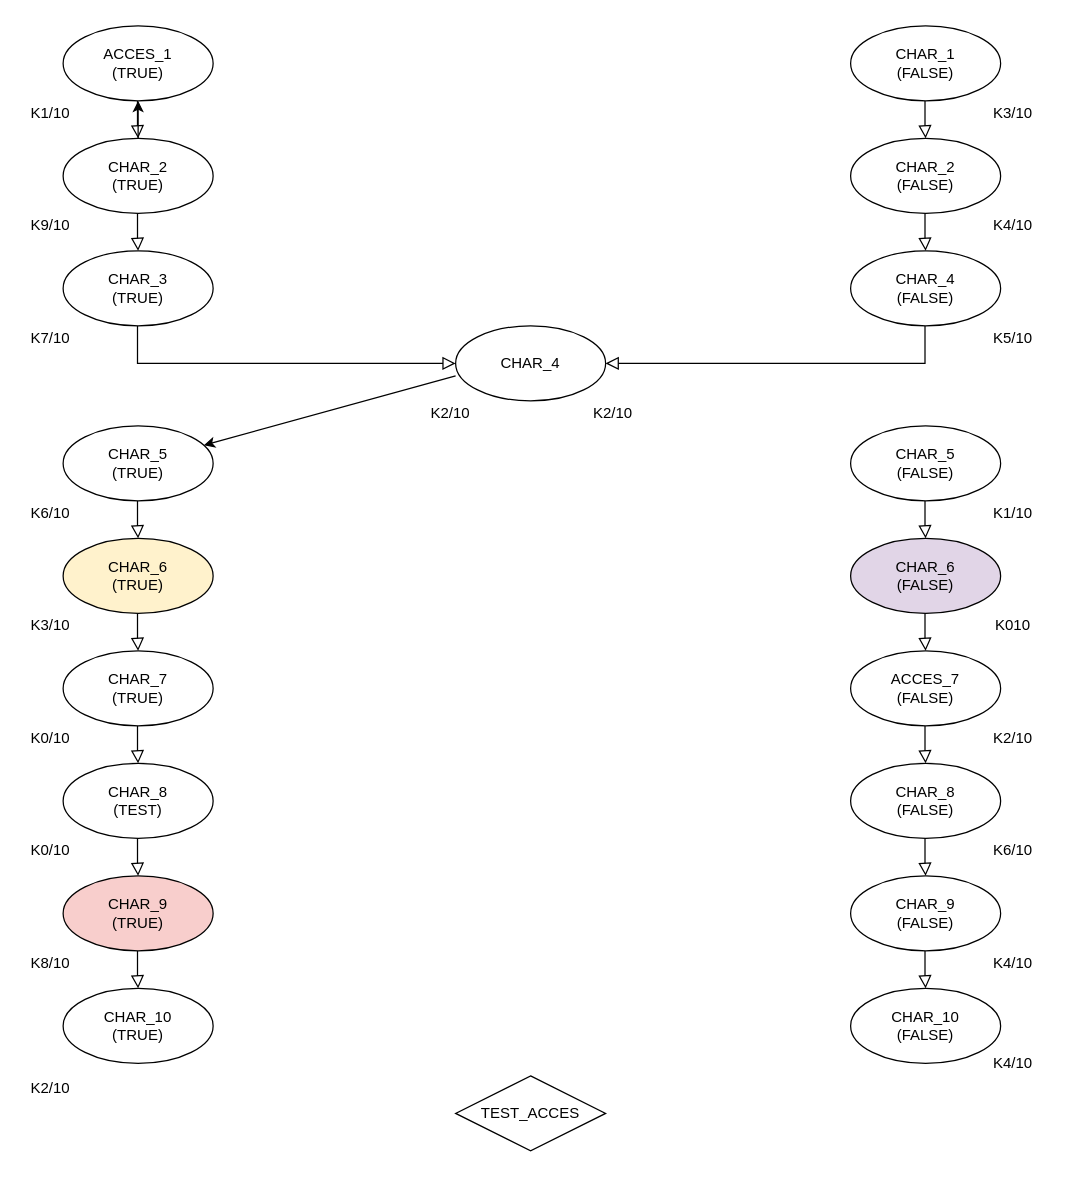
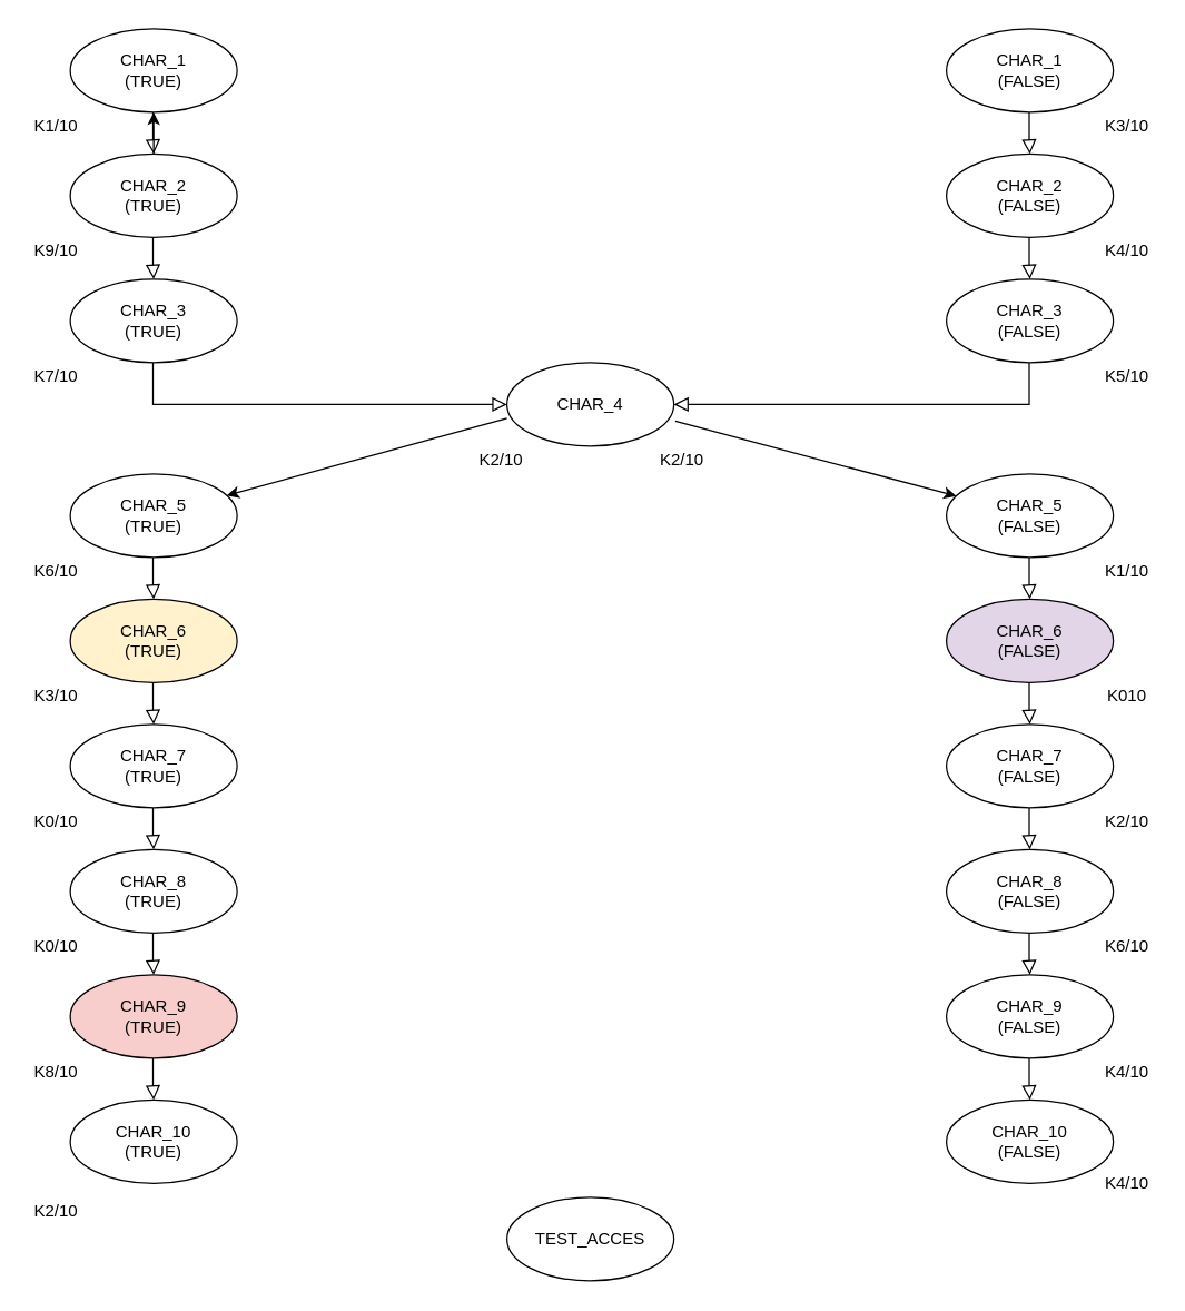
- <mxCell id="2" value="&lt;div&gt;ACCES_1&lt;/div&gt;&lt;div&gt;(TRUE)&lt;/div&gt;" style="ellipse;whiteSpace=wrap;html=1;" vertex="1" parent="1"><mxGeometry x="50" y="20" width="120" height="60" as="geometry" /></mxCell>
+ <mxCell id="2" value="&lt;div&gt;CHAR_1&lt;/div&gt;&lt;div&gt;(TRUE)&lt;/div&gt;" style="ellipse;whiteSpace=wrap;html=1;" vertex="1" parent="1"><mxGeometry x="50" y="20" width="120" height="60" as="geometry" /></mxCell>
- <mxCell id="16" value="&lt;div&gt;CHAR_4&lt;/div&gt;&lt;div&gt;(FALSE&lt;span&gt;)&lt;/span&gt;&lt;/div&gt;" style="ellipse;whiteSpace=wrap;html=1;" vertex="1" parent="1"><mxGeometry x="680" y="200" width="120" height="60" as="geometry" /></mxCell>
+ <mxCell id="16" value="&lt;div&gt;CHAR_3&lt;/div&gt;&lt;div&gt;(FALSE&lt;span&gt;)&lt;/span&gt;&lt;/div&gt;" style="ellipse;whiteSpace=wrap;html=1;" vertex="1" parent="1"><mxGeometry x="680" y="200" width="120" height="60" as="geometry" /></mxCell>
+ <mxCell id="20" value="" style="endArrow=classic;html=1;exitX=1.008;exitY=0.7;exitDx=0;exitDy=0;exitPerimeter=0;" edge="1" parent="1" target="19" source="9"><mxGeometry width="50" height="50" relative="1" as="geometry"><mxPoint x="554" y="277.98" as="sourcePoint" /><mxPoint x="924" y="350" as="targetPoint" /></mxGeometry></mxCell>
- <mxCell id="33" value="&lt;div&gt;ACCES_7&lt;/div&gt;&lt;div&gt;(FALSE&lt;span&gt;)&lt;/span&gt;&lt;/div&gt;" style="ellipse;whiteSpace=wrap;html=1;" vertex="1" parent="1"><mxGeometry x="680" y="520" width="120" height="60" as="geometry" /></mxCell>
+ <mxCell id="33" value="&lt;div&gt;CHAR_7&lt;/div&gt;&lt;div&gt;(FALSE&lt;span&gt;)&lt;/span&gt;&lt;/div&gt;" style="ellipse;whiteSpace=wrap;html=1;" vertex="1" parent="1"><mxGeometry x="680" y="520" width="120" height="60" as="geometry" /></mxCell>
- <mxCell id="23" value="&lt;div&gt;CHAR_8&lt;/div&gt;&lt;div&gt;(TEST)&lt;/div&gt;" style="ellipse;whiteSpace=wrap;html=1;" vertex="1" parent="1"><mxGeometry x="50" y="610" width="120" height="60" as="geometry" /></mxCell>
+ <mxCell id="23" value="&lt;div&gt;CHAR_8&lt;/div&gt;&lt;div&gt;(TRUE)&lt;/div&gt;" style="ellipse;whiteSpace=wrap;html=1;" vertex="1" parent="1"><mxGeometry x="50" y="610" width="120" height="60" as="geometry" /></mxCell>
- <mxCell id="60" value="TEST_ACCES" style="rhombus;whiteSpace=wrap;html=1;" vertex="1" parent="1"><mxGeometry x="364" y="860" width="120" height="60" as="geometry" /></mxCell>
+ <mxCell id="60" value="TEST_ACCES" style="ellipse;whiteSpace=wrap;html=1;" vertex="1" parent="1"><mxGeometry x="364" y="860" width="120" height="60" as="geometry" /></mxCell>
